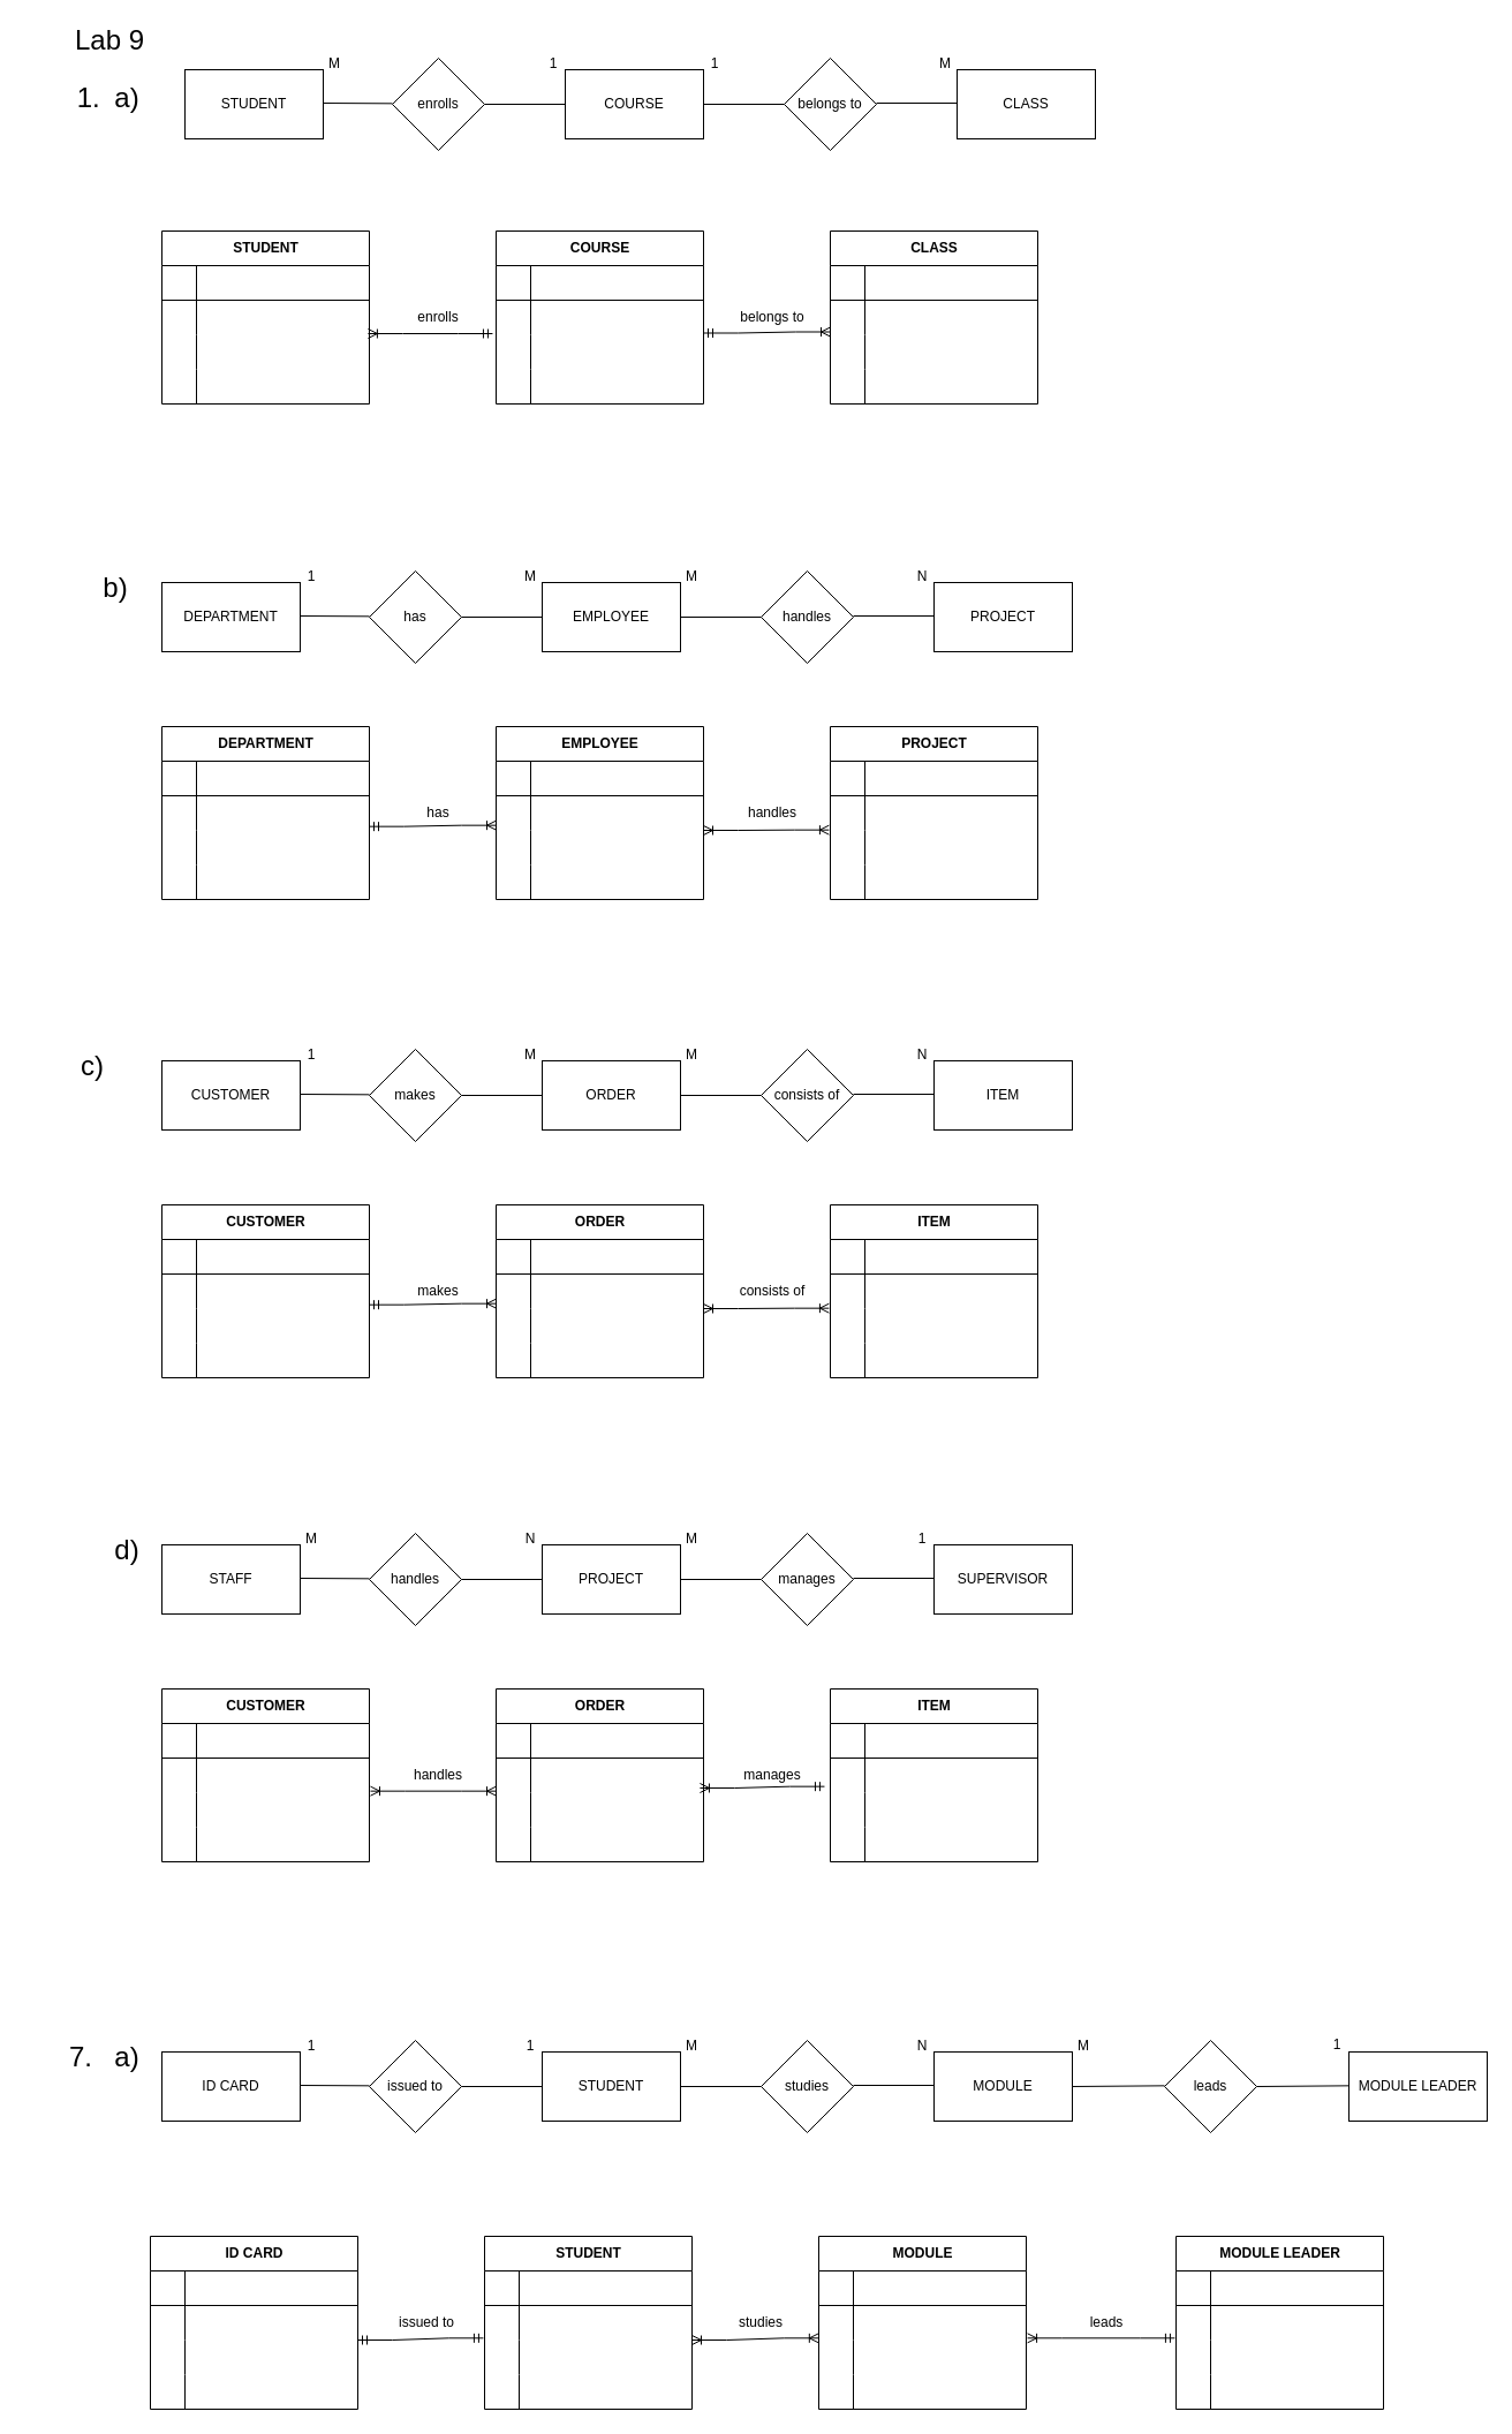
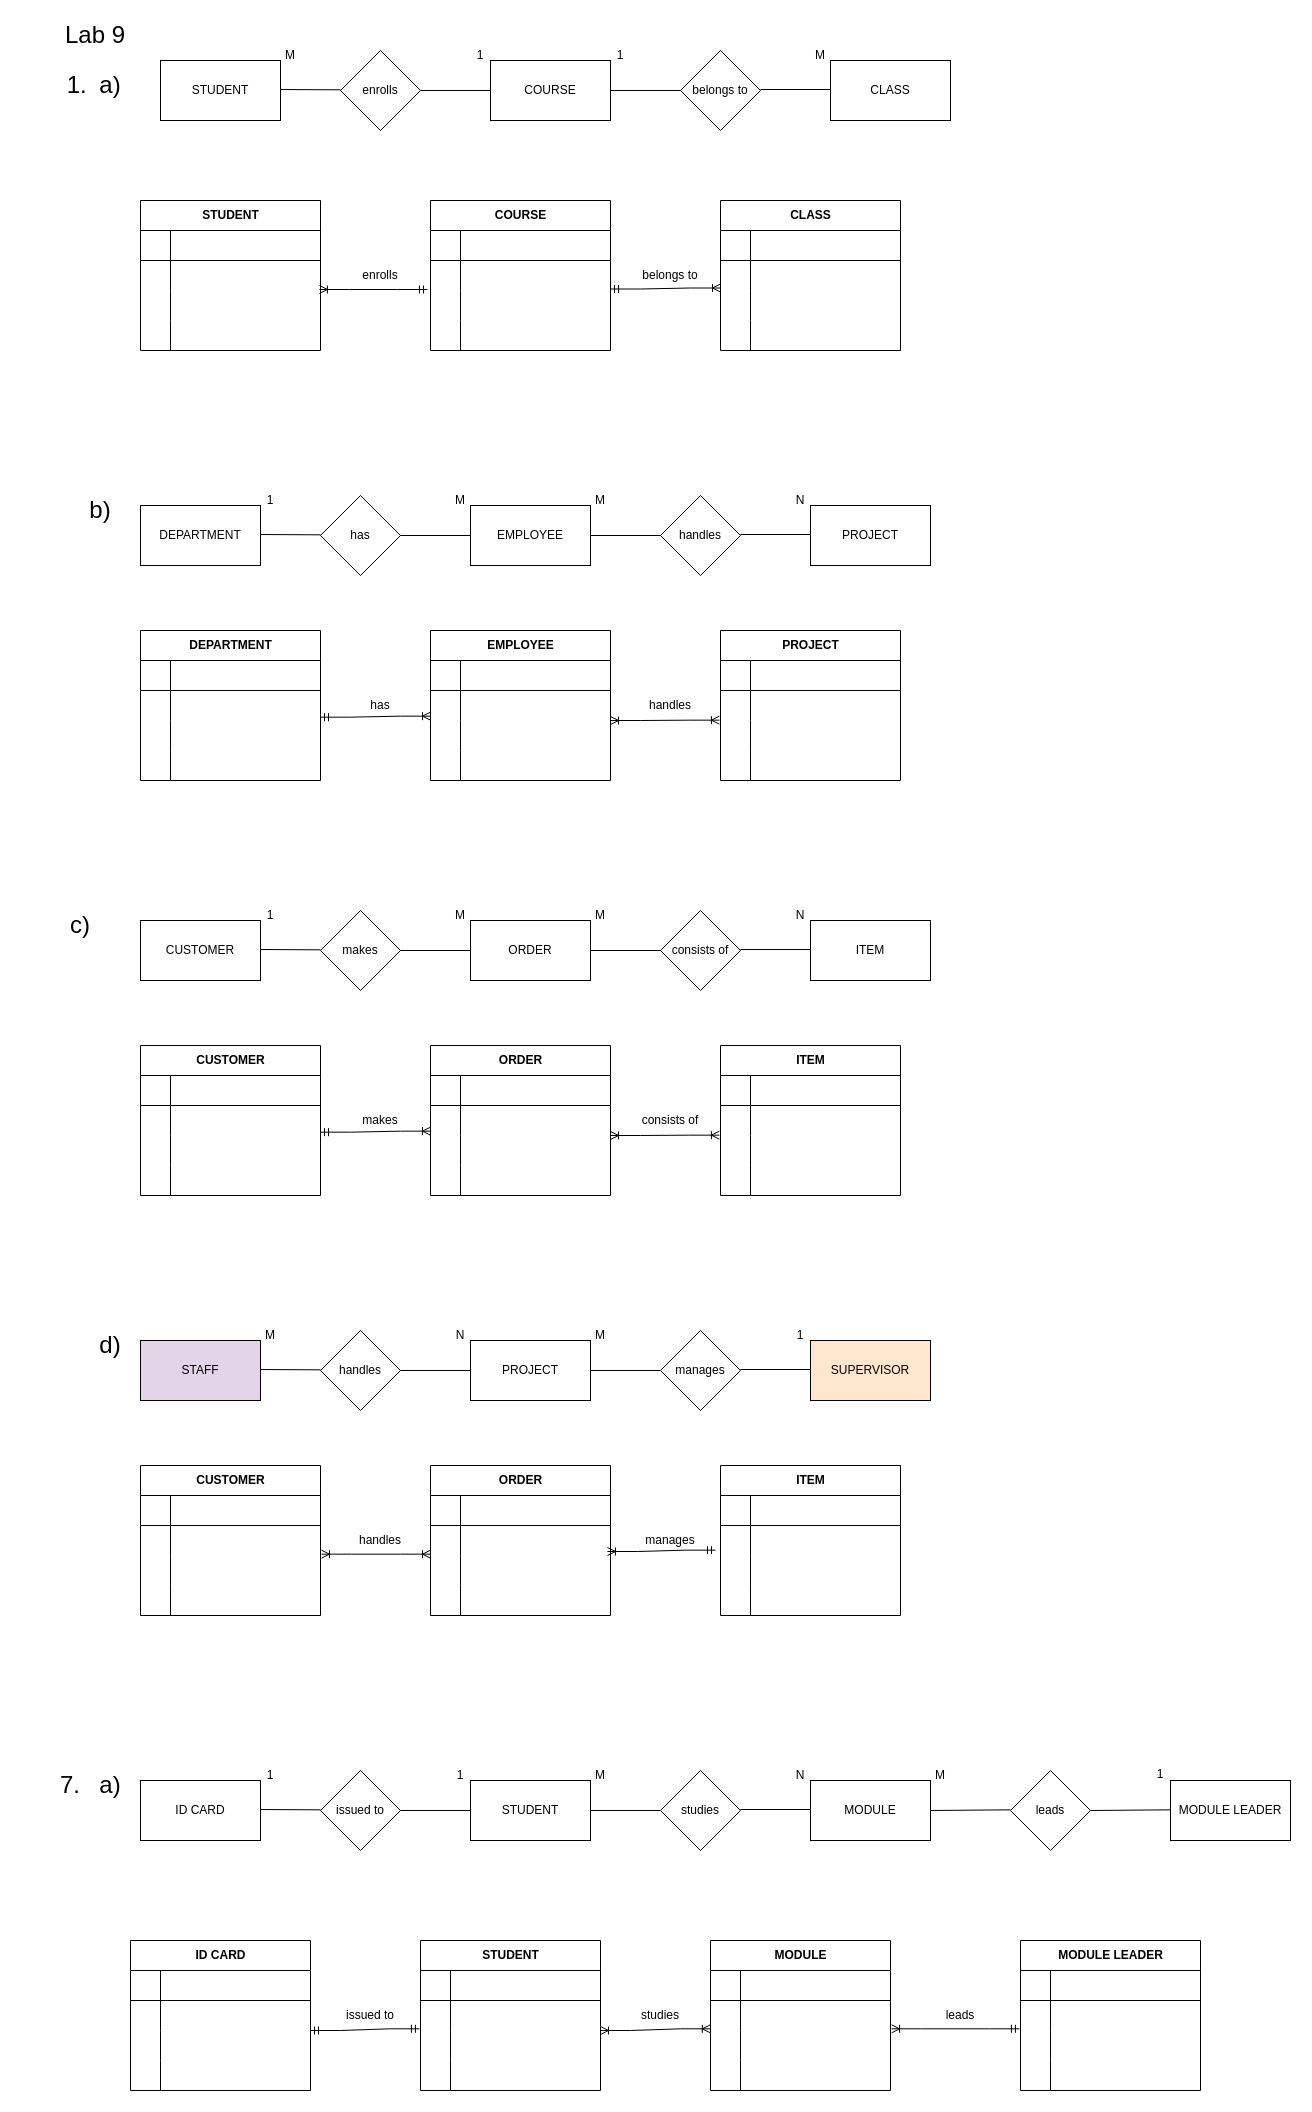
- <mxCell id="183" value="STAFF" style="rounded=0;whiteSpace=wrap;html=1;" vertex="1" parent="1"><mxGeometry x="140" y="1340" width="120" height="60" as="geometry" /></mxCell>
+ <mxCell id="183" value="STAFF" style="rounded=0;whiteSpace=wrap;html=1;fillColor=#e1d5e7;" vertex="1" parent="1"><mxGeometry x="140" y="1340" width="120" height="60" as="geometry" /></mxCell>
- <mxCell id="178" value="SUPERVISOR" style="rounded=0;whiteSpace=wrap;html=1;" vertex="1" parent="1"><mxGeometry x="810" y="1340" width="120" height="60" as="geometry" /></mxCell>
+ <mxCell id="178" value="SUPERVISOR" style="rounded=0;whiteSpace=wrap;html=1;fillColor=#ffe6cc;" vertex="1" parent="1"><mxGeometry x="810" y="1340" width="120" height="60" as="geometry" /></mxCell>
